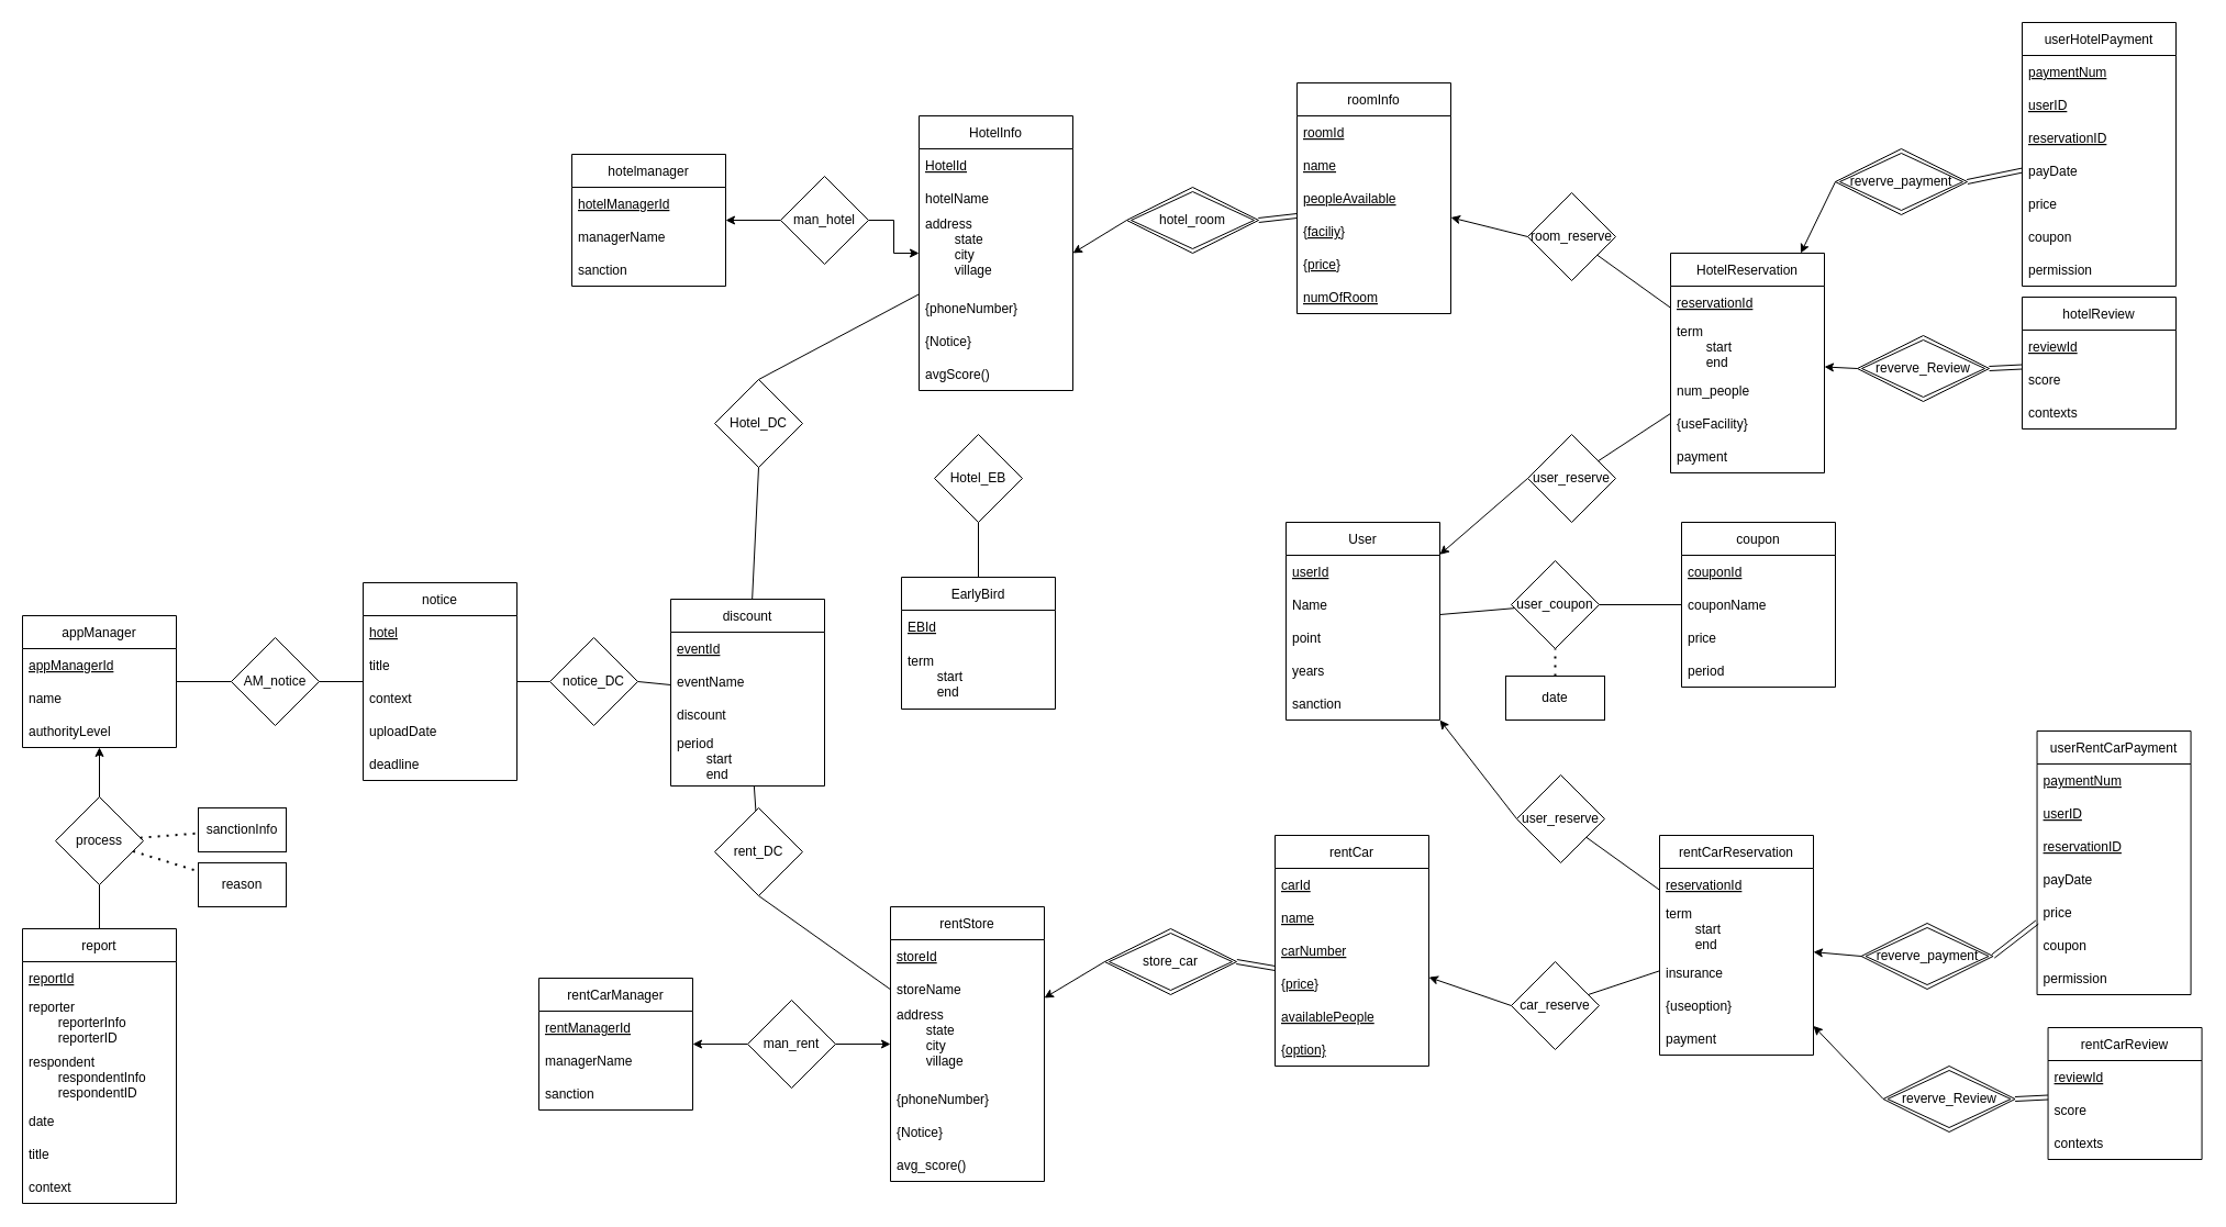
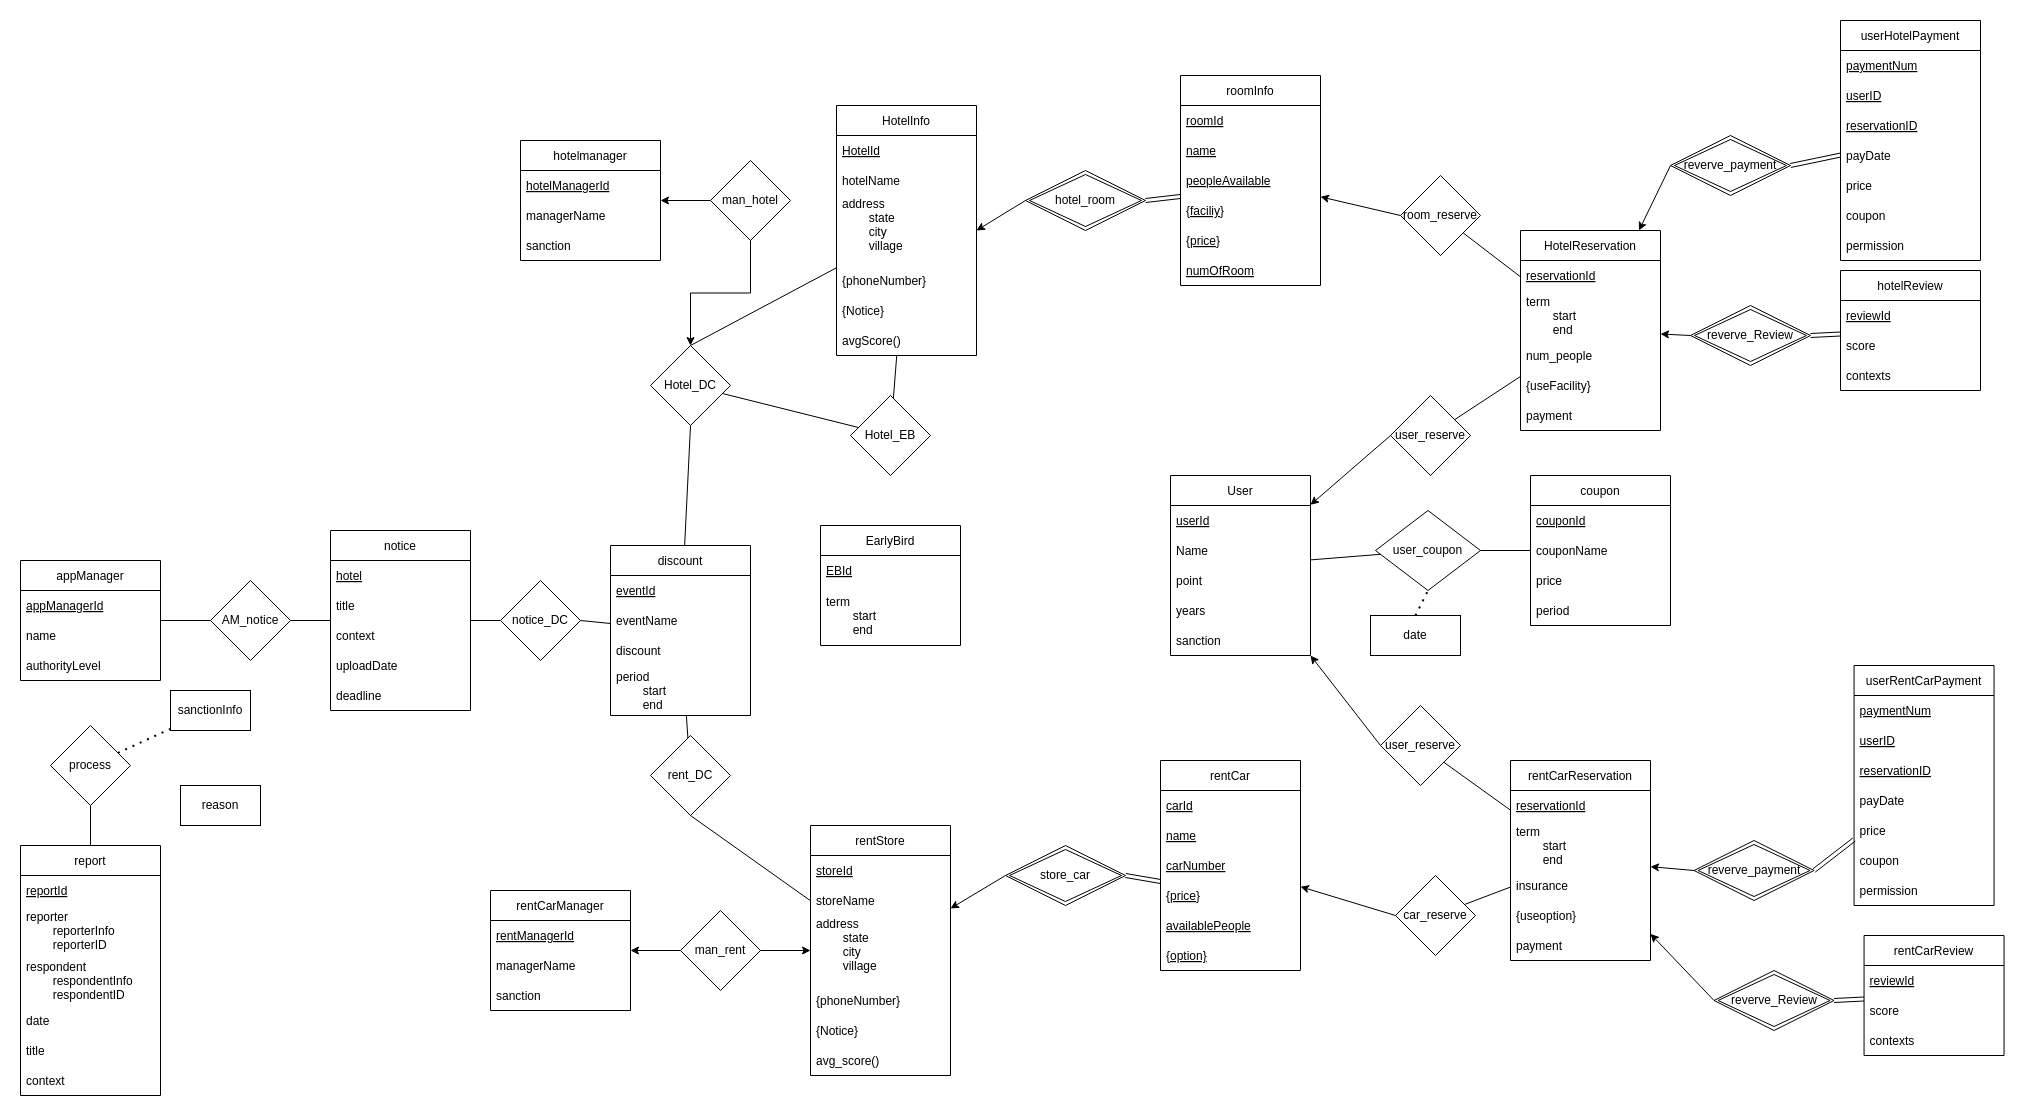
- <mxCell id="28" style="edgeStyle=orthogonalEdgeStyle;rounded=0;orthogonalLoop=1;jettySize=auto;html=1;entryX=0;entryY=0.5;entryDx=0;entryDy=0;" parent="1" source="29" target="12" edge="1"><mxGeometry relative="1" as="geometry" /></mxCell>
+ <mxCell id="28" style="edgeStyle=orthogonalEdgeStyle;rounded=0;orthogonalLoop=1;jettySize=auto;html=1;" parent="1" source="29" target="40" edge="1"><mxGeometry relative="1" as="geometry" /></mxCell>
- <mxCell id="119" value="room_reserve" style="rhombus;whiteSpace=wrap;html=1;" parent="1" vertex="1"><mxGeometry x="1390" y="175" width="80" height="80" as="geometry" /></mxCell>
+ <mxCell id="119" value="room_reserve" style="rhombus;whiteSpace=wrap;html=1;" parent="1" vertex="1"><mxGeometry x="1400" y="175" width="80" height="80" as="geometry" /></mxCell>
+ <mxCell id="62" value="" style="endArrow=none;html=1;rounded=0;" parent="1" source="12" target="41" edge="1"><mxGeometry width="50" height="50" relative="1" as="geometry"><mxPoint x="869.94" y="686" as="sourcePoint" /><mxPoint x="1060" y="605" as="targetPoint" /></mxGeometry></mxCell>
- <mxCell id="59" value="" style="endArrow=none;html=1;rounded=0;" parent="1" source="41" target="24" edge="1"><mxGeometry width="50" height="50" relative="1" as="geometry"><mxPoint x="980" y="625" as="sourcePoint" /><mxPoint x="1030" y="575" as="targetPoint" /></mxGeometry></mxCell>
+ <mxCell id="59" value="" style="endArrow=none;html=1;rounded=0;" parent="1" source="41" target="40" edge="1"><mxGeometry width="50" height="50" relative="1" as="geometry"><mxPoint x="980" y="625" as="sourcePoint" /><mxPoint x="1030" y="575" as="targetPoint" /></mxGeometry></mxCell>
- <mxCell id="78" value="user_coupon" style="rhombus;whiteSpace=wrap;html=1;" parent="1" vertex="1"><mxGeometry x="1375" y="510" width="80" height="80" as="geometry" /></mxCell>
+ <mxCell id="78" value="user_coupon" style="rhombus;whiteSpace=wrap;html=1;" parent="1" vertex="1"><mxGeometry x="1375" y="510" width="105" height="80" as="geometry" /></mxCell>
- <mxCell id="108" value="" style="endArrow=classic;html=1;rounded=0;exitX=0.5;exitY=0;exitDx=0;exitDy=0;" parent="1" source="106" target="92" edge="1"><mxGeometry width="50" height="50" relative="1" as="geometry"><mxPoint x="810" y="675" as="sourcePoint" /><mxPoint x="860" y="625" as="targetPoint" /></mxGeometry></mxCell>
- <mxCell id="109" value="sanctionInfo" style="rounded=0;whiteSpace=wrap;html=1;" parent="1" vertex="1"><mxGeometry x="180" y="735" width="80" height="40" as="geometry" /></mxCell>
+ <mxCell id="109" value="sanctionInfo" style="rounded=0;whiteSpace=wrap;html=1;" parent="1" vertex="1"><mxGeometry x="170" y="690" width="80" height="40" as="geometry" /></mxCell>
- <mxCell id="112" value="" style="endArrow=none;dashed=1;html=1;dashPattern=1 3;strokeWidth=2;rounded=0;" parent="1" source="106" target="110" edge="1"><mxGeometry width="50" height="50" relative="1" as="geometry"><mxPoint x="134.667" y="769.667" as="sourcePoint" /><mxPoint x="190" y="761.154" as="targetPoint" /></mxGeometry></mxCell>
- <mxCell id="148" value="car_reserve" style="rhombus;whiteSpace=wrap;html=1;" parent="1" vertex="1"><mxGeometry x="1375" y="875" width="80" height="80" as="geometry" /></mxCell>
+ <mxCell id="148" value="car_reserve" style="rhombus;whiteSpace=wrap;html=1;" parent="1" vertex="1"><mxGeometry x="1395" y="875" width="80" height="80" as="geometry" /></mxCell>
